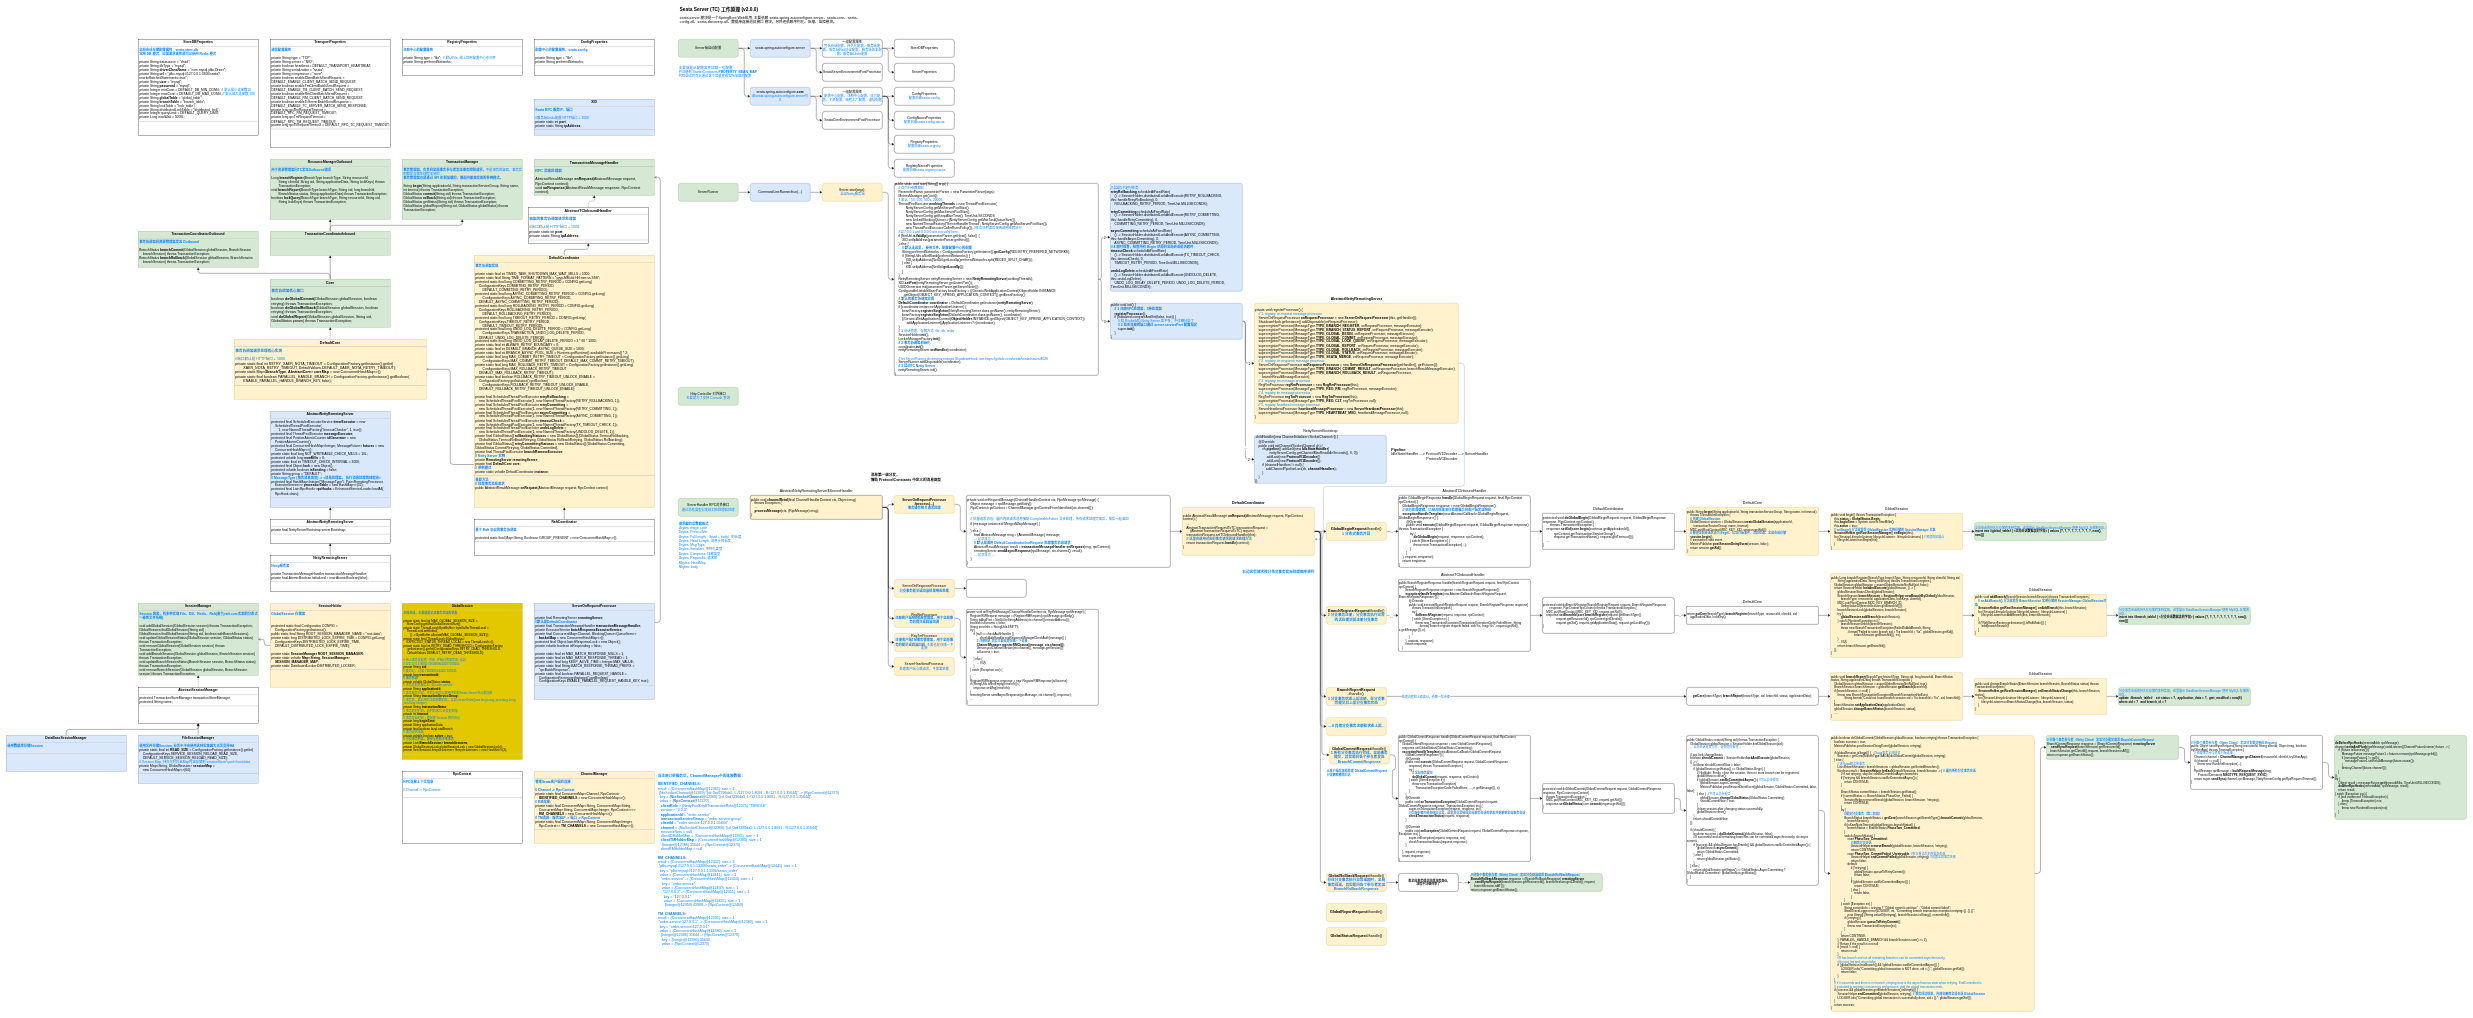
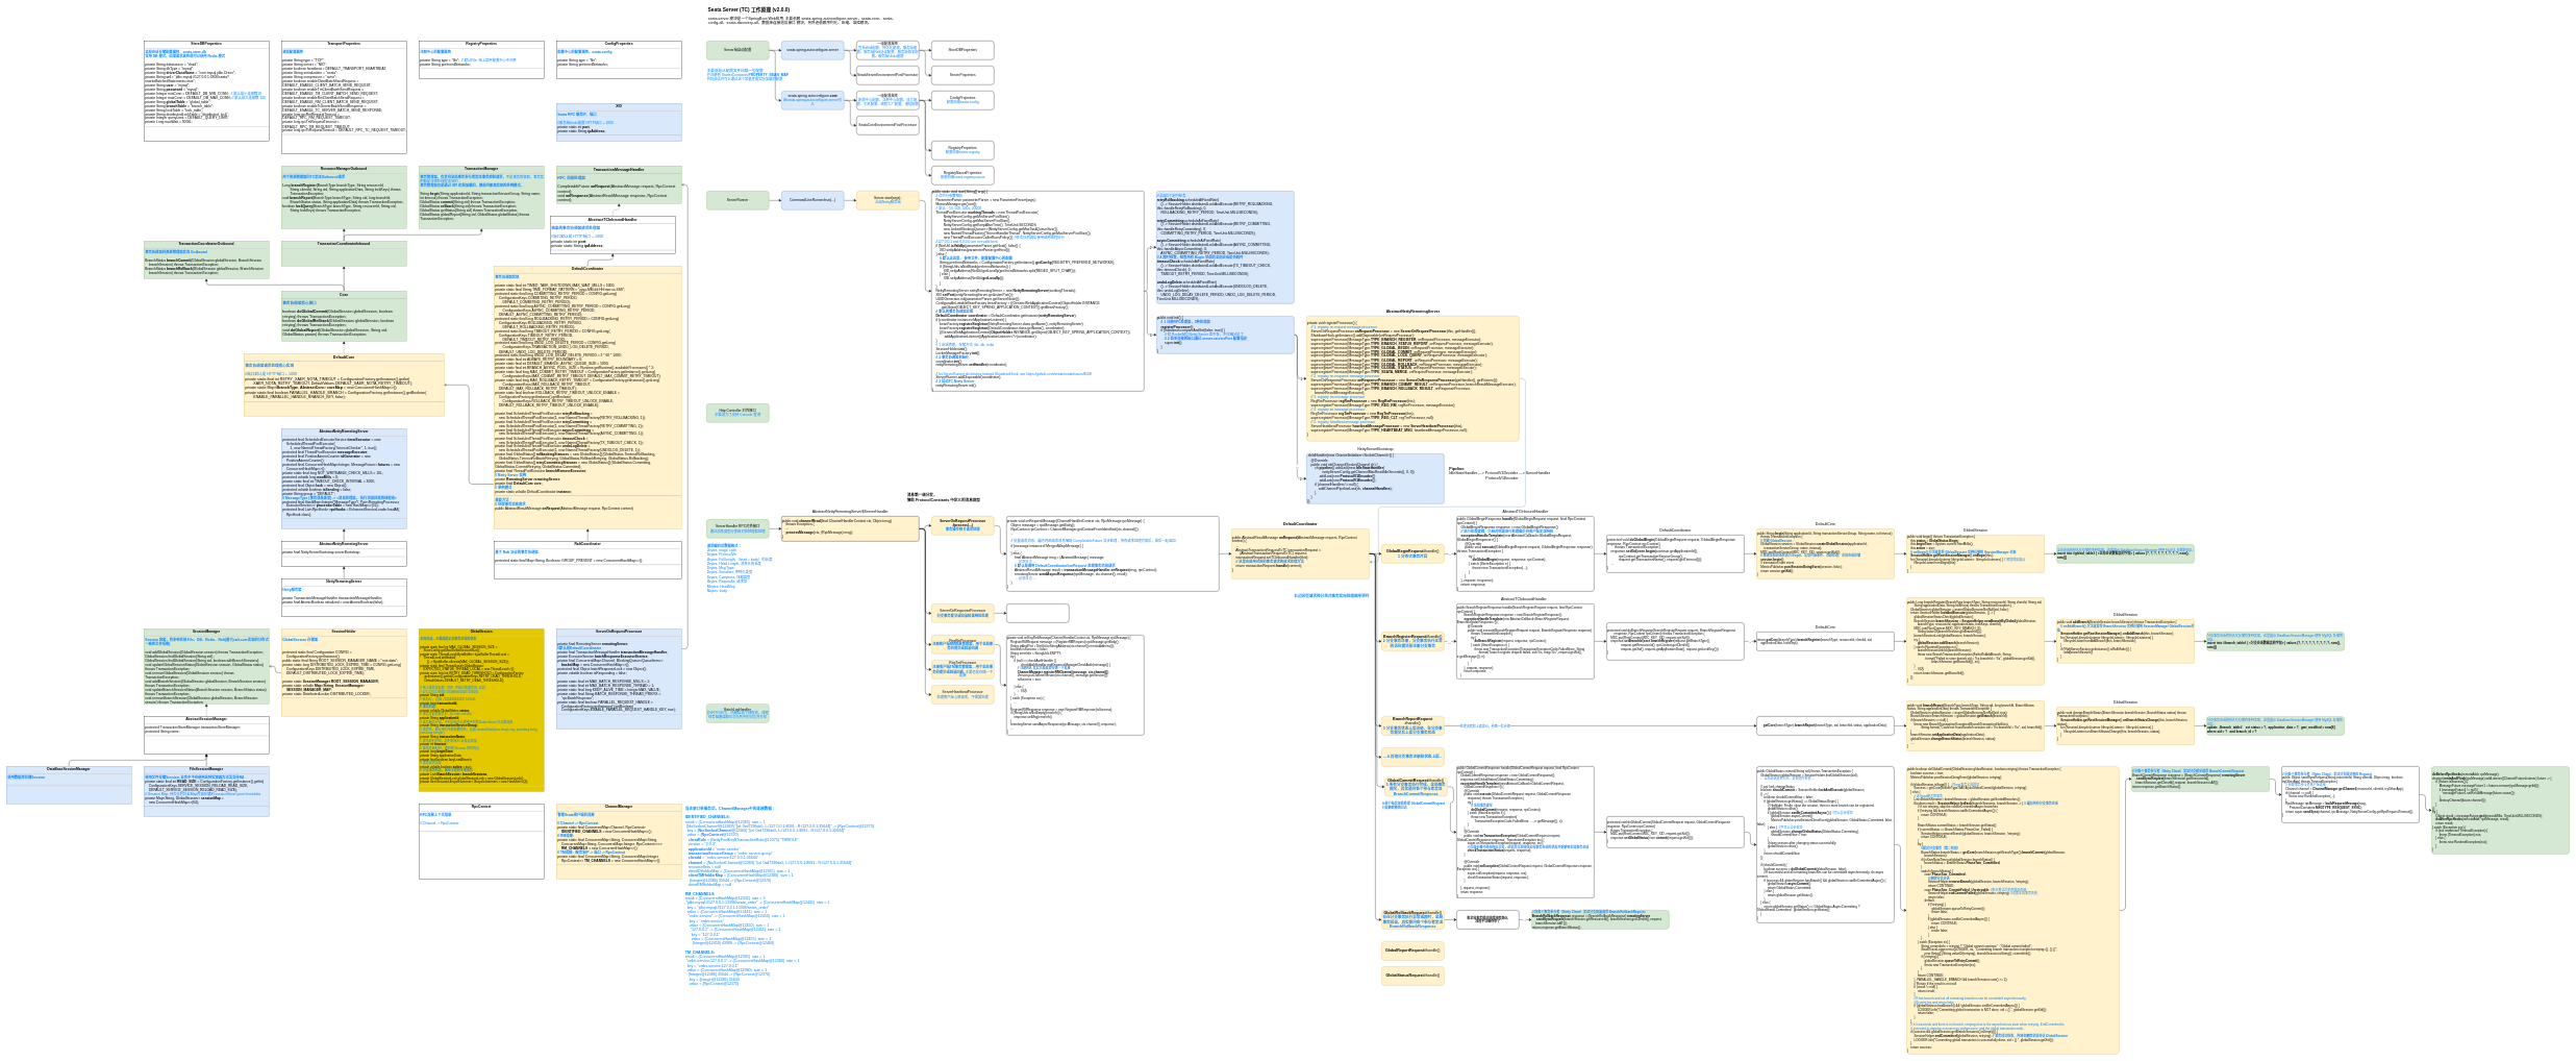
- <mxCell id="22" style="edgeStyle=orthogonalEdgeStyle;rounded=1;orthogonalLoop=1;jettySize=auto;html=1;exitX=1;exitY=0.5;exitDx=0;exitDy=0;entryX=0;entryY=0.5;entryDx=0;entryDy=0;" parent="1" source="25" target="27" edge="1"><mxGeometry relative="1" as="geometry" /></mxCell>
- <mxCell id="27" value="ConfigNacosProperties&lt;br&gt;&lt;font color=&quot;#007fff&quot;&gt;配置前缀seata.config.nacos&lt;/font&gt;" style="rounded=1;whiteSpace=wrap;html=1;fontSize=11;" parent="1" vertex="1"><mxGeometry x="2980" y="370" width="200" height="60" as="geometry" /></mxCell>
- <mxCell id="52" value="&lt;p style=&quot;margin:0px;margin-top:4px;text-align:center;&quot;&gt;&lt;b&gt;TransactionMessageHandler&lt;/b&gt;&lt;br&gt;&lt;/p&gt;&lt;hr size=&quot;1&quot;&gt;&lt;p style=&quot;margin:0px;margin-left:4px;&quot;&gt;&lt;font color=&quot;#007fff&quot;&gt;&lt;b&gt;RPC 消息处理器&lt;br&gt;&lt;br&gt;&lt;/b&gt;&lt;/font&gt;&lt;/p&gt;&lt;p style=&quot;margin:0px;margin-left:4px;&quot;&gt;&lt;span style=&quot;background-color: initial;&quot;&gt;AbstractResultMessage &lt;b&gt;onRequest&lt;/b&gt;(AbstractMessage request, RpcContext context);&lt;/span&gt;&lt;br&gt;&lt;/p&gt;&lt;p style=&quot;margin:0px;margin-left:4px;&quot;&gt;void &lt;b&gt;onResponse&lt;/b&gt;(AbstractResultMessage response, RpcContext context);&lt;br&gt;&lt;/p&gt;" style="verticalAlign=top;align=left;overflow=fill;fontSize=12;fontFamily=Helvetica;html=1;whiteSpace=wrap;fillColor=#d5e8d4;strokeColor=#82b366;" parent="1" vertex="1"><mxGeometry x="1780" y="530" width="400" height="120" as="geometry" /></mxCell>
+ <mxCell id="52" value="&lt;p style=&quot;margin:0px;margin-top:4px;text-align:center;&quot;&gt;&lt;b&gt;TransactionMessageHandler&lt;/b&gt;&lt;br&gt;&lt;/p&gt;&lt;hr size=&quot;1&quot;&gt;&lt;p style=&quot;margin:0px;margin-left:4px;&quot;&gt;&lt;font color=&quot;#007fff&quot;&gt;&lt;b&gt;RPC 消息处理器&lt;br&gt;&lt;br&gt;&lt;/b&gt;&lt;/font&gt;&lt;/p&gt;&lt;p style=&quot;margin:0px;margin-left:4px;&quot;&gt;&lt;span style=&quot;background-color: initial;&quot;&gt;CompletableFuture &lt;b&gt;onRequest&lt;/b&gt;(AbstractMessage request, RpcContext context);&lt;/span&gt;&lt;br&gt;&lt;/p&gt;&lt;p style=&quot;margin:0px;margin-left:4px;&quot;&gt;void &lt;b&gt;onResponse&lt;/b&gt;(AbstractResultMessage response, RpcContext context);&lt;br&gt;&lt;/p&gt;" style="verticalAlign=top;align=left;overflow=fill;fontSize=12;fontFamily=Helvetica;html=1;whiteSpace=wrap;fillColor=#d5e8d4;strokeColor=#82b366;" parent="1" vertex="1"><mxGeometry x="1780" y="530" width="400" height="120" as="geometry" /></mxCell>
+ <mxCell id="98" style="edgeStyle=orthogonalEdgeStyle;rounded=1;orthogonalLoop=1;jettySize=auto;html=1;exitX=1;exitY=0.5;exitDx=0;exitDy=0;entryX=0;entryY=0.5;entryDx=0;entryDy=0;" parent="1" source="99" target="39" edge="1"><mxGeometry relative="1" as="geometry" /></mxCell>
+ <mxCell id="185" value="BatchLogHandler&lt;br&gt;&lt;font style=&quot;&quot; color=&quot;#007fff&quot;&gt;异步打印日志，内部启动了线程池，线程任务阻塞读取日志队列中的日志并打印&lt;/font&gt;" style="rounded=1;whiteSpace=wrap;html=1;fontSize=11;fillColor=#d5e8d4;strokeColor=#82b366;" parent="1" vertex="1"><mxGeometry x="2260" y="2250" width="200" height="60" as="geometry" /></mxCell>
